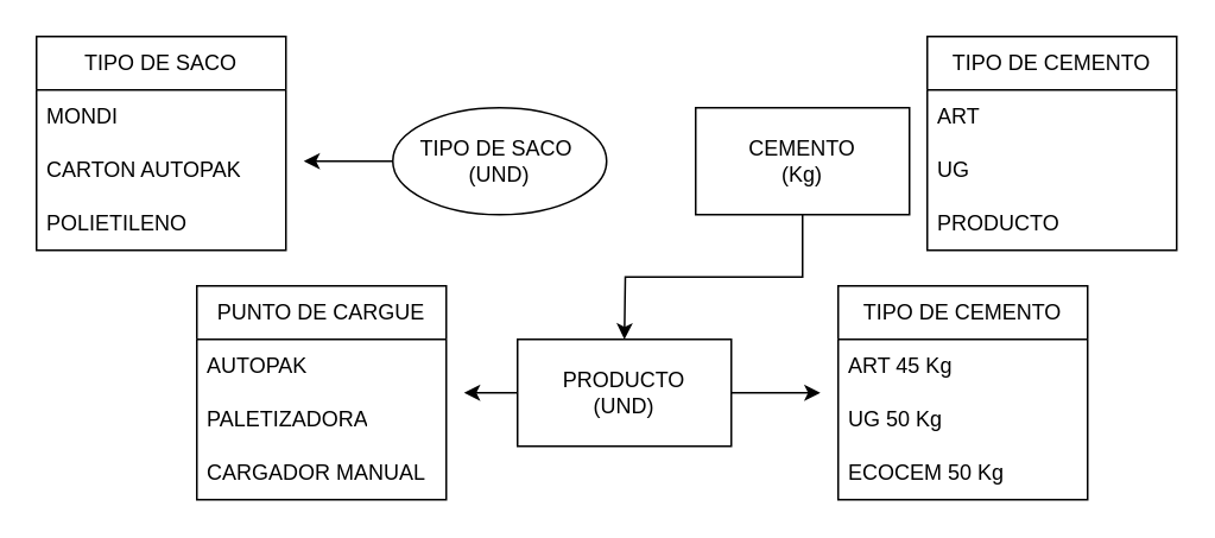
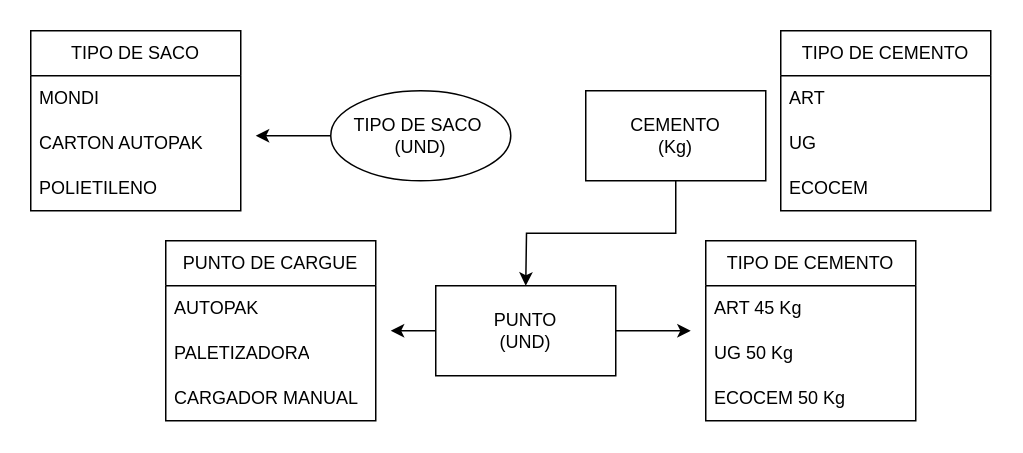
- <mxCell id="17" value="PRODUCTO" style="text;strokeColor=none;fillColor=none;align=left;verticalAlign=middle;spacingLeft=4;spacingRight=4;overflow=hidden;points=[[0,0.5],[1,0.5]];portConstraint=eastwest;rotatable=0;whiteSpace=wrap;html=1;" vertex="1" parent="14"><mxGeometry y="90" width="140" height="30" as="geometry" /></mxCell>
+ <mxCell id="17" value="ECOCEM" style="text;strokeColor=none;fillColor=none;align=left;verticalAlign=middle;spacingLeft=4;spacingRight=4;overflow=hidden;points=[[0,0.5],[1,0.5]];portConstraint=eastwest;rotatable=0;whiteSpace=wrap;html=1;" vertex="1" parent="14"><mxGeometry y="90" width="140" height="30" as="geometry" /></mxCell>
- <mxCell id="9" value="PRODUCTO&lt;br&gt;(UND)" style="rounded=0;whiteSpace=wrap;html=1;" vertex="1" parent="1"><mxGeometry x="290" y="190" width="120" height="60" as="geometry" /></mxCell>
+ <mxCell id="9" value="PUNTO&lt;br&gt;(UND)" style="rounded=0;whiteSpace=wrap;html=1;" vertex="1" parent="1"><mxGeometry x="290" y="190" width="120" height="60" as="geometry" /></mxCell>
